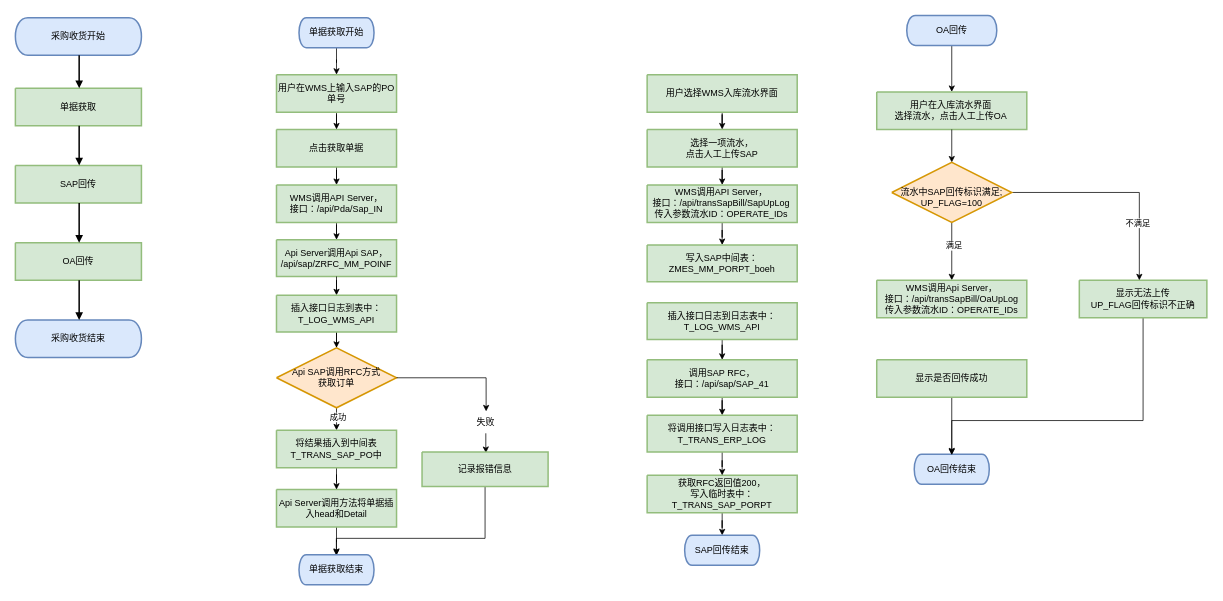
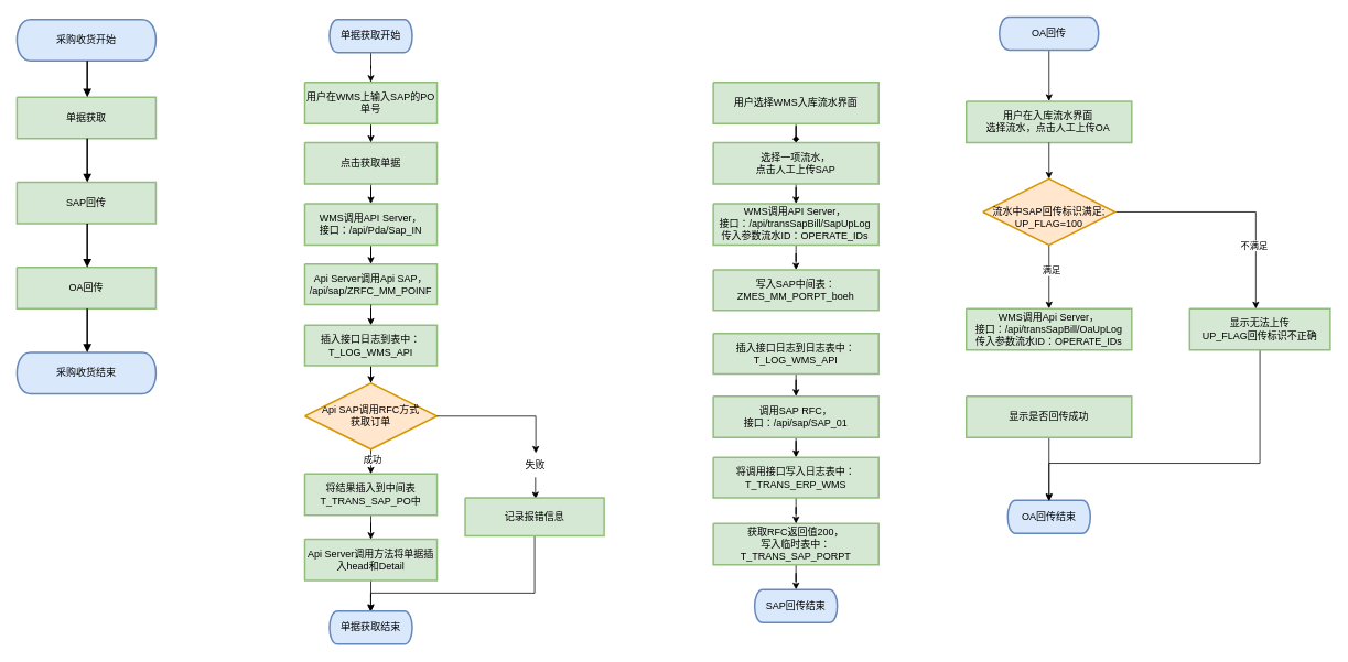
- <mxCell id="40" style="edgeStyle=orthogonalEdgeStyle;rounded=0;orthogonalLoop=1;jettySize=auto;html=1;" edge="1" parent="1" source="41" target="37"><mxGeometry relative="1" as="geometry" /></mxCell>
+ <mxCell id="40" style="edgeStyle=orthogonalEdgeStyle;rounded=0;orthogonalLoop=1;jettySize=auto;html=1;endArrow=diamond;" edge="1" parent="1" source="41" target="37"><mxGeometry relative="1" as="geometry" /></mxCell>
- <mxCell id="46" value="调用SAP RFC，&lt;br&gt;接口：/api/sap/SAP_41" style="verticalAlign=middle;align=center;overflow=width;vsdxID=15;fillColor=#d5e8d4;gradientColor=none;shape=stencil(nZBRDoQgDERP03+WHsHFe5iISyOCQdT19kIaIxq//Jtp3zTpAFaTaUYNUkwx+F6v1EYD+AUpyRkdKCYFqACrzgf9C352LfuxyWRWg1/yhT/nRE5IsZWuZtCSK8CPeI0e/hF+jV7AJM4PO7KWCyr390bSiNtEtQM=);strokeColor=#93bd7c;strokeWidth=2;spacingTop=-3;spacingBottom=-3;spacingLeft=-3;spacingRight=-3;points=[];labelBackgroundColor=none;rounded=0;html=1;whiteSpace=wrap;" vertex="1" parent="1"><mxGeometry x="862" y="479" width="200" height="50" as="geometry" /></mxCell>
+ <mxCell id="46" value="调用SAP RFC，&lt;br&gt;接口：/api/sap/SAP_01" style="verticalAlign=middle;align=center;overflow=width;vsdxID=15;fillColor=#d5e8d4;gradientColor=none;shape=stencil(nZBRDoQgDERP03+WHsHFe5iISyOCQdT19kIaIxq//Jtp3zTpAFaTaUYNUkwx+F6v1EYD+AUpyRkdKCYFqACrzgf9C352LfuxyWRWg1/yhT/nRE5IsZWuZtCSK8CPeI0e/hF+jV7AJM4PO7KWCyr390bSiNtEtQM=);strokeColor=#93bd7c;strokeWidth=2;spacingTop=-3;spacingBottom=-3;spacingLeft=-3;spacingRight=-3;points=[];labelBackgroundColor=none;rounded=0;html=1;whiteSpace=wrap;" vertex="1" parent="1"><mxGeometry x="862" y="479" width="200" height="50" as="geometry" /></mxCell>
- <mxCell id="51" value="&lt;div style=&quot;&quot;&gt;&lt;p style=&quot;text-align: center; margin: 0px; text-indent: 0px; vertical-align: middle; direction: ltr;&quot;&gt;将调用接口写入日志表中：&lt;/p&gt;&lt;p style=&quot;text-align: center; margin: 0px; text-indent: 0px; vertical-align: middle; direction: ltr;&quot;&gt;T_TRANS_ERP_LOG&lt;/p&gt;&lt;/div&gt;" style="verticalAlign=middle;align=center;overflow=width;vsdxID=7;fillColor=#d5e8d4;gradientColor=none;shape=stencil(nZBRDoQgDERP03+WHsHFe5iISyOCQdT19kIaIxq//Jtp3zTpAFaTaUYNUkwx+F6v1EYD+AUpyRkdKCYFqACrzgf9C352LfuxyWRWg1/yhT/nRE5IsZWuZtCSK8CPeI0e/hF+jV7AJM4PO7KWCyr390bSiNtEtQM=);strokeColor=#93bd7c;strokeWidth=2;spacingTop=-3;spacingBottom=-3;spacingLeft=-3;spacingRight=-3;points=[];labelBackgroundColor=none;rounded=0;html=1;whiteSpace=wrap;" vertex="1" parent="1"><mxGeometry x="862" y="553" width="200" height="49" as="geometry" /></mxCell>
+ <mxCell id="51" value="&lt;div style=&quot;&quot;&gt;&lt;p style=&quot;text-align: center; margin: 0px; text-indent: 0px; vertical-align: middle; direction: ltr;&quot;&gt;将调用接口写入日志表中：&lt;/p&gt;&lt;p style=&quot;text-align: center; margin: 0px; text-indent: 0px; vertical-align: middle; direction: ltr;&quot;&gt;T_TRANS_ERP_WMS&lt;/p&gt;&lt;/div&gt;" style="verticalAlign=middle;align=center;overflow=width;vsdxID=7;fillColor=#d5e8d4;gradientColor=none;shape=stencil(nZBRDoQgDERP03+WHsHFe5iISyOCQdT19kIaIxq//Jtp3zTpAFaTaUYNUkwx+F6v1EYD+AUpyRkdKCYFqACrzgf9C352LfuxyWRWg1/yhT/nRE5IsZWuZtCSK8CPeI0e/hF+jV7AJM4PO7KWCyr390bSiNtEtQM=);strokeColor=#93bd7c;strokeWidth=2;spacingTop=-3;spacingBottom=-3;spacingLeft=-3;spacingRight=-3;points=[];labelBackgroundColor=none;rounded=0;html=1;whiteSpace=wrap;" vertex="1" parent="1"><mxGeometry x="862" y="553" width="200" height="49" as="geometry" /></mxCell>
